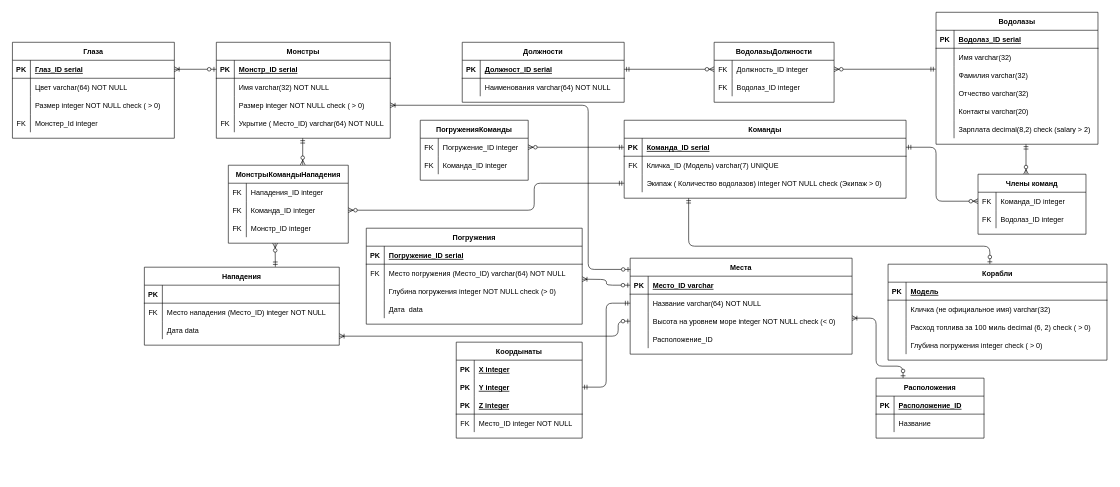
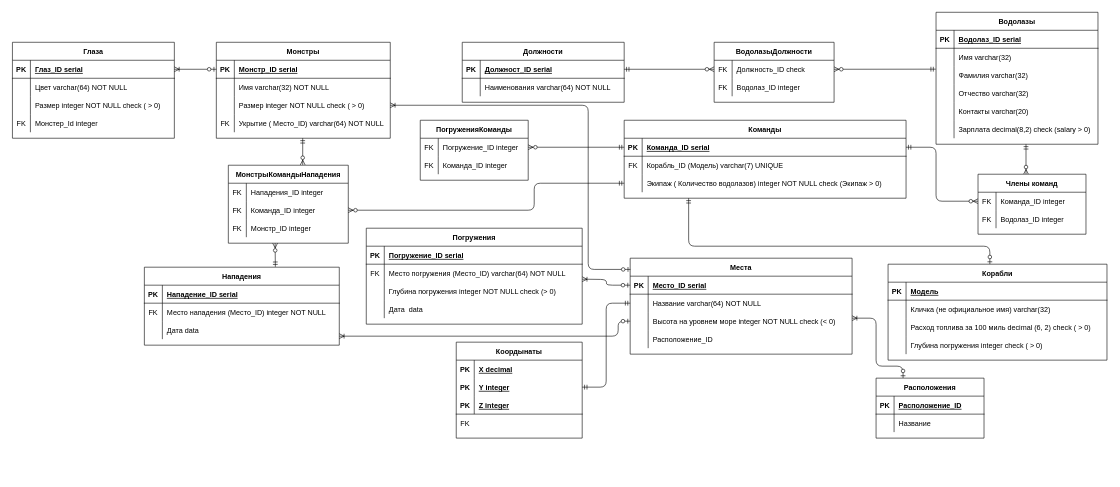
- <mxCell id="100" value="Должность_ID integer" style="shape=partialRectangle;connectable=0;fillColor=none;top=0;left=0;bottom=0;right=0;align=left;spacingLeft=6;overflow=hidden;" parent="98" vertex="1"><mxGeometry x="30" width="170" height="30" as="geometry" /></mxCell>
+ <mxCell id="100" value="Должность_ID check" style="shape=partialRectangle;connectable=0;fillColor=none;top=0;left=0;bottom=0;right=0;align=left;spacingLeft=6;overflow=hidden;" parent="98" vertex="1"><mxGeometry x="30" width="170" height="30" as="geometry" /></mxCell>
- <mxCell id="56" value="Зарплата decimal(8,2) check (salary &gt; 2)" style="shape=partialRectangle;connectable=0;fillColor=none;top=0;left=0;bottom=0;right=0;align=left;spacingLeft=6;overflow=hidden;" parent="54" vertex="1"><mxGeometry x="30" width="240" height="30" as="geometry" /></mxCell>
+ <mxCell id="56" value="Зарплата decimal(8,2) check (salary &gt; 0)" style="shape=partialRectangle;connectable=0;fillColor=none;top=0;left=0;bottom=0;right=0;align=left;spacingLeft=6;overflow=hidden;" parent="54" vertex="1"><mxGeometry x="30" width="240" height="30" as="geometry" /></mxCell>
- <mxCell id="19" value="Кличка_ID (Модель) varchar(7) UNIQUE" style="shape=partialRectangle;connectable=0;fillColor=none;top=0;left=0;bottom=0;right=0;align=left;spacingLeft=6;overflow=hidden;" parent="17" vertex="1"><mxGeometry x="30" width="440" height="30" as="geometry" /></mxCell>
+ <mxCell id="19" value="Корабль_ID (Модель) varchar(7) UNIQUE" style="shape=partialRectangle;connectable=0;fillColor=none;top=0;left=0;bottom=0;right=0;align=left;spacingLeft=6;overflow=hidden;" parent="17" vertex="1"><mxGeometry x="30" width="440" height="30" as="geometry" /></mxCell>
- <mxCell id="120" value="Место_ID varchar" style="shape=partialRectangle;connectable=0;fillColor=none;top=0;left=0;bottom=0;right=0;align=left;spacingLeft=6;fontStyle=5;overflow=hidden;" parent="118" vertex="1"><mxGeometry x="30" width="340" height="30" as="geometry" /></mxCell>
+ <mxCell id="120" value="Место_ID serial" style="shape=partialRectangle;connectable=0;fillColor=none;top=0;left=0;bottom=0;right=0;align=left;spacingLeft=6;fontStyle=5;overflow=hidden;" parent="118" vertex="1"><mxGeometry x="30" width="340" height="30" as="geometry" /></mxCell>
+ <mxCell id="157" value="Нападение_ID serial" style="shape=partialRectangle;connectable=0;fillColor=none;top=0;left=0;bottom=0;right=0;align=left;spacingLeft=6;fontStyle=5;overflow=hidden;" parent="155" vertex="1"><mxGeometry x="30" width="295" height="30" as="geometry" /></mxCell>
- <mxCell id="167" value="X integer" style="shape=partialRectangle;connectable=0;fillColor=none;top=0;left=0;bottom=0;right=0;align=left;spacingLeft=6;fontStyle=5;overflow=hidden;" parent="165" vertex="1"><mxGeometry x="30" width="180" height="30" as="geometry" /></mxCell>
+ <mxCell id="167" value="X decimal" style="shape=partialRectangle;connectable=0;fillColor=none;top=0;left=0;bottom=0;right=0;align=left;spacingLeft=6;fontStyle=5;overflow=hidden;" parent="165" vertex="1"><mxGeometry x="30" width="180" height="30" as="geometry" /></mxCell>
- <mxCell id="176" value="Место_ID integer NOT NULL" style="shape=partialRectangle;connectable=0;fillColor=none;top=0;left=0;bottom=0;right=0;align=left;spacingLeft=6;overflow=hidden;" parent="174" vertex="1"><mxGeometry x="30" width="180" height="30" as="geometry" /></mxCell>
